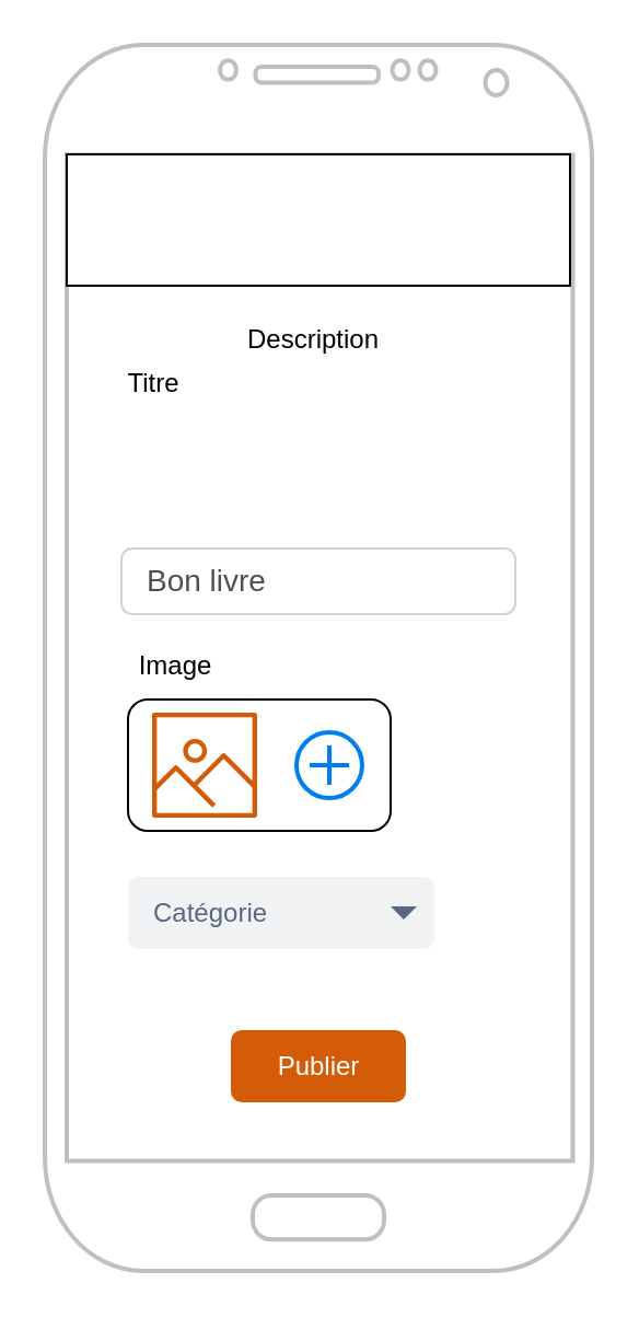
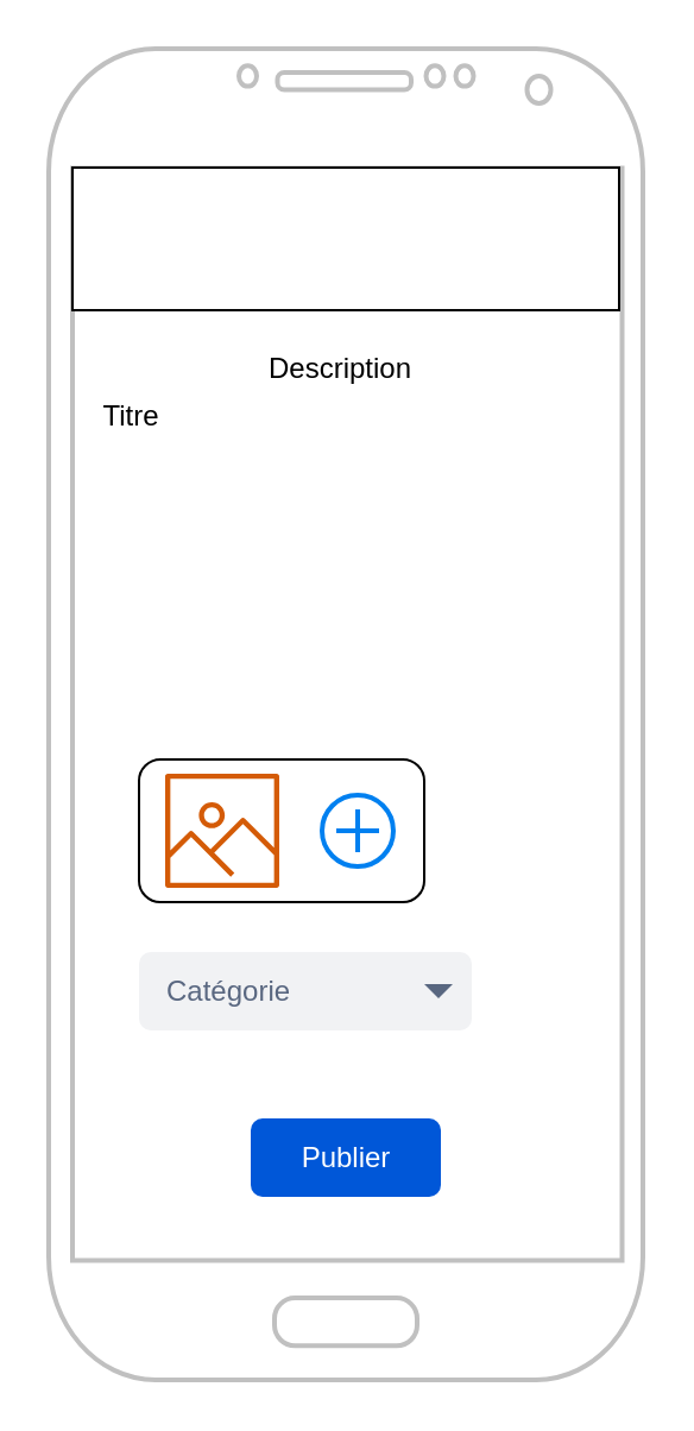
- <mxCell id="4" value="Titre" style="text;html=1;strokeColor=none;fillColor=none;align=center;verticalAlign=middle;whiteSpace=wrap;rounded=0;" vertex="1" parent="1"><mxGeometry x="40" y="160" width="60" height="30" as="geometry" /></mxCell>
+ <mxCell id="4" value="Titre" style="text;html=1;strokeColor=none;fillColor=none;align=center;verticalAlign=middle;whiteSpace=wrap;rounded=0;" vertex="1" parent="1"><mxGeometry x="25" y="160" width="60" height="30" as="geometry" /></mxCell>
- <mxCell id="7" value="Bon livre" style="html=1;shadow=0;dashed=0;shape=mxgraph.bootstrap.rrect;rSize=5;strokeColor=#CED4DA;strokeWidth=1;fillColor=#FFFFFF;fontColor=#505050;whiteSpace=wrap;align=left;verticalAlign=middle;spacingLeft=10;fontSize=14;" vertex="1" parent="1"><mxGeometry x="55" y="250" width="180" height="30" as="geometry" /></mxCell>
- <mxCell id="6" value="Image" style="text;html=1;strokeColor=none;fillColor=none;align=center;verticalAlign=middle;whiteSpace=wrap;rounded=0;" vertex="1" parent="1"><mxGeometry x="50" y="289" width="60" height="30" as="geometry" /></mxCell>
- <mxCell id="13" value="Publier" style="rounded=1;fillColor=#d45b07;align=center;strokeColor=none;html=1;fontColor=#ffffff;fontSize=12;sketch=0;" vertex="1" parent="1"><mxGeometry x="105" y="470" width="80" height="33" as="geometry" /></mxCell>
+ <mxCell id="13" value="Publier" style="rounded=1;fillColor=#0057D8;align=center;strokeColor=none;html=1;fontColor=#ffffff;fontSize=12;sketch=0;" vertex="1" parent="1"><mxGeometry x="105" y="470" width="80" height="33" as="geometry" /></mxCell>
